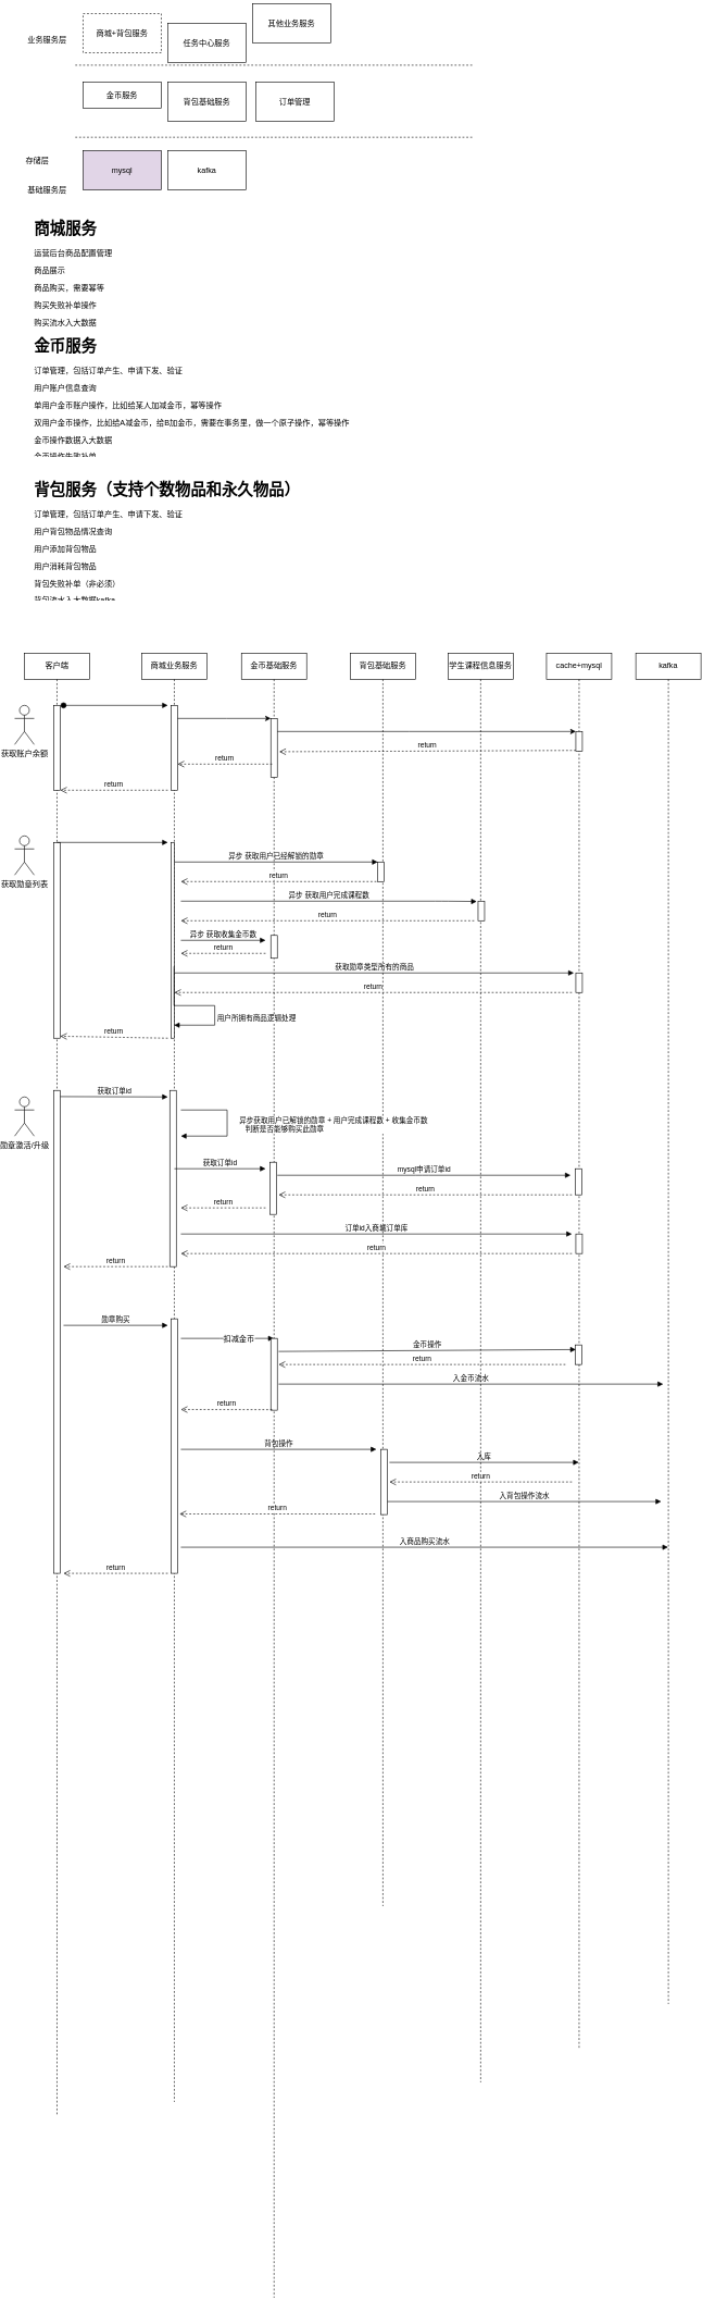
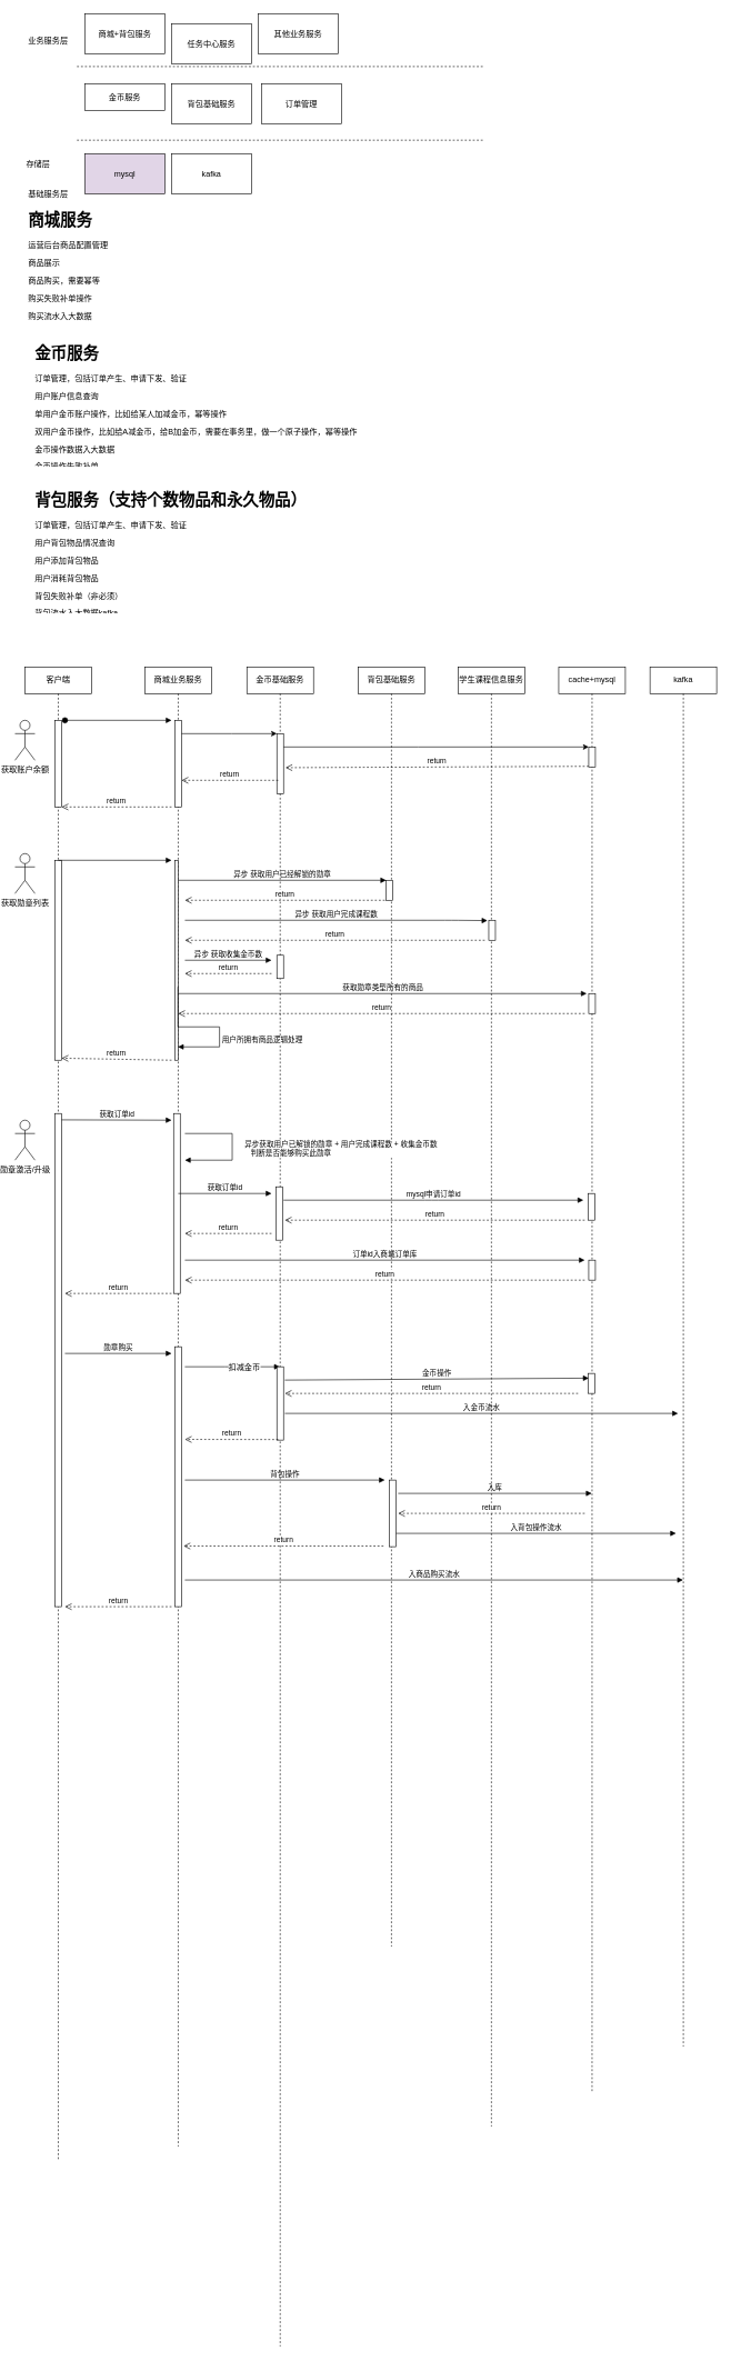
- <mxCell id="7" value="其他业务服务" style="rounded=0;whiteSpace=wrap;html=1;" parent="1" vertex="1"><mxGeometry x="385" y="5" width="120" height="60" as="geometry" /></mxCell>
+ <mxCell id="7" value="其他业务服务" style="rounded=0;whiteSpace=wrap;html=1;" parent="1" vertex="1"><mxGeometry x="385" y="20" width="120" height="60" as="geometry" /></mxCell>
- <mxCell id="2" value="商城+背包服务" style="rounded=0;whiteSpace=wrap;html=1;dashed=1;" parent="1" vertex="1"><mxGeometry x="125" y="20" width="120" height="60" as="geometry" /></mxCell>
+ <mxCell id="2" value="商城+背包服务" style="rounded=0;whiteSpace=wrap;html=1;" parent="1" vertex="1"><mxGeometry x="125" y="20" width="120" height="60" as="geometry" /></mxCell>
- <mxCell id="15" value="&lt;h1&gt;商城服务&lt;/h1&gt;&lt;p&gt;运营后台商品配置管理&lt;/p&gt;&lt;p&gt;商品展示&lt;/p&gt;&lt;p&gt;&lt;span&gt;商品购买，需要幂等&lt;/span&gt;&lt;br&gt;&lt;/p&gt;&lt;p&gt;购买失败补单操作&lt;/p&gt;&lt;p&gt;购买流水入大数据&lt;/p&gt;" style="text;html=1;strokeColor=none;fillColor=none;spacing=5;spacingTop=-20;whiteSpace=wrap;overflow=hidden;rounded=0;" parent="1" vertex="1"><mxGeometry x="45" y="330" width="690" height="180" as="geometry" /></mxCell>
+ <mxCell id="15" value="&lt;h1&gt;商城服务&lt;/h1&gt;&lt;p&gt;运营后台商品配置管理&lt;/p&gt;&lt;p&gt;商品展示&lt;/p&gt;&lt;p&gt;&lt;span&gt;商品购买，需要幂等&lt;/span&gt;&lt;br&gt;&lt;/p&gt;&lt;p&gt;购买失败补单操作&lt;/p&gt;&lt;p&gt;购买流水入大数据&lt;/p&gt;" style="text;html=1;strokeColor=none;fillColor=none;spacing=5;spacingTop=-20;whiteSpace=wrap;overflow=hidden;rounded=0;" parent="1" vertex="1"><mxGeometry x="35" y="310" width="690" height="180" as="geometry" /></mxCell>
